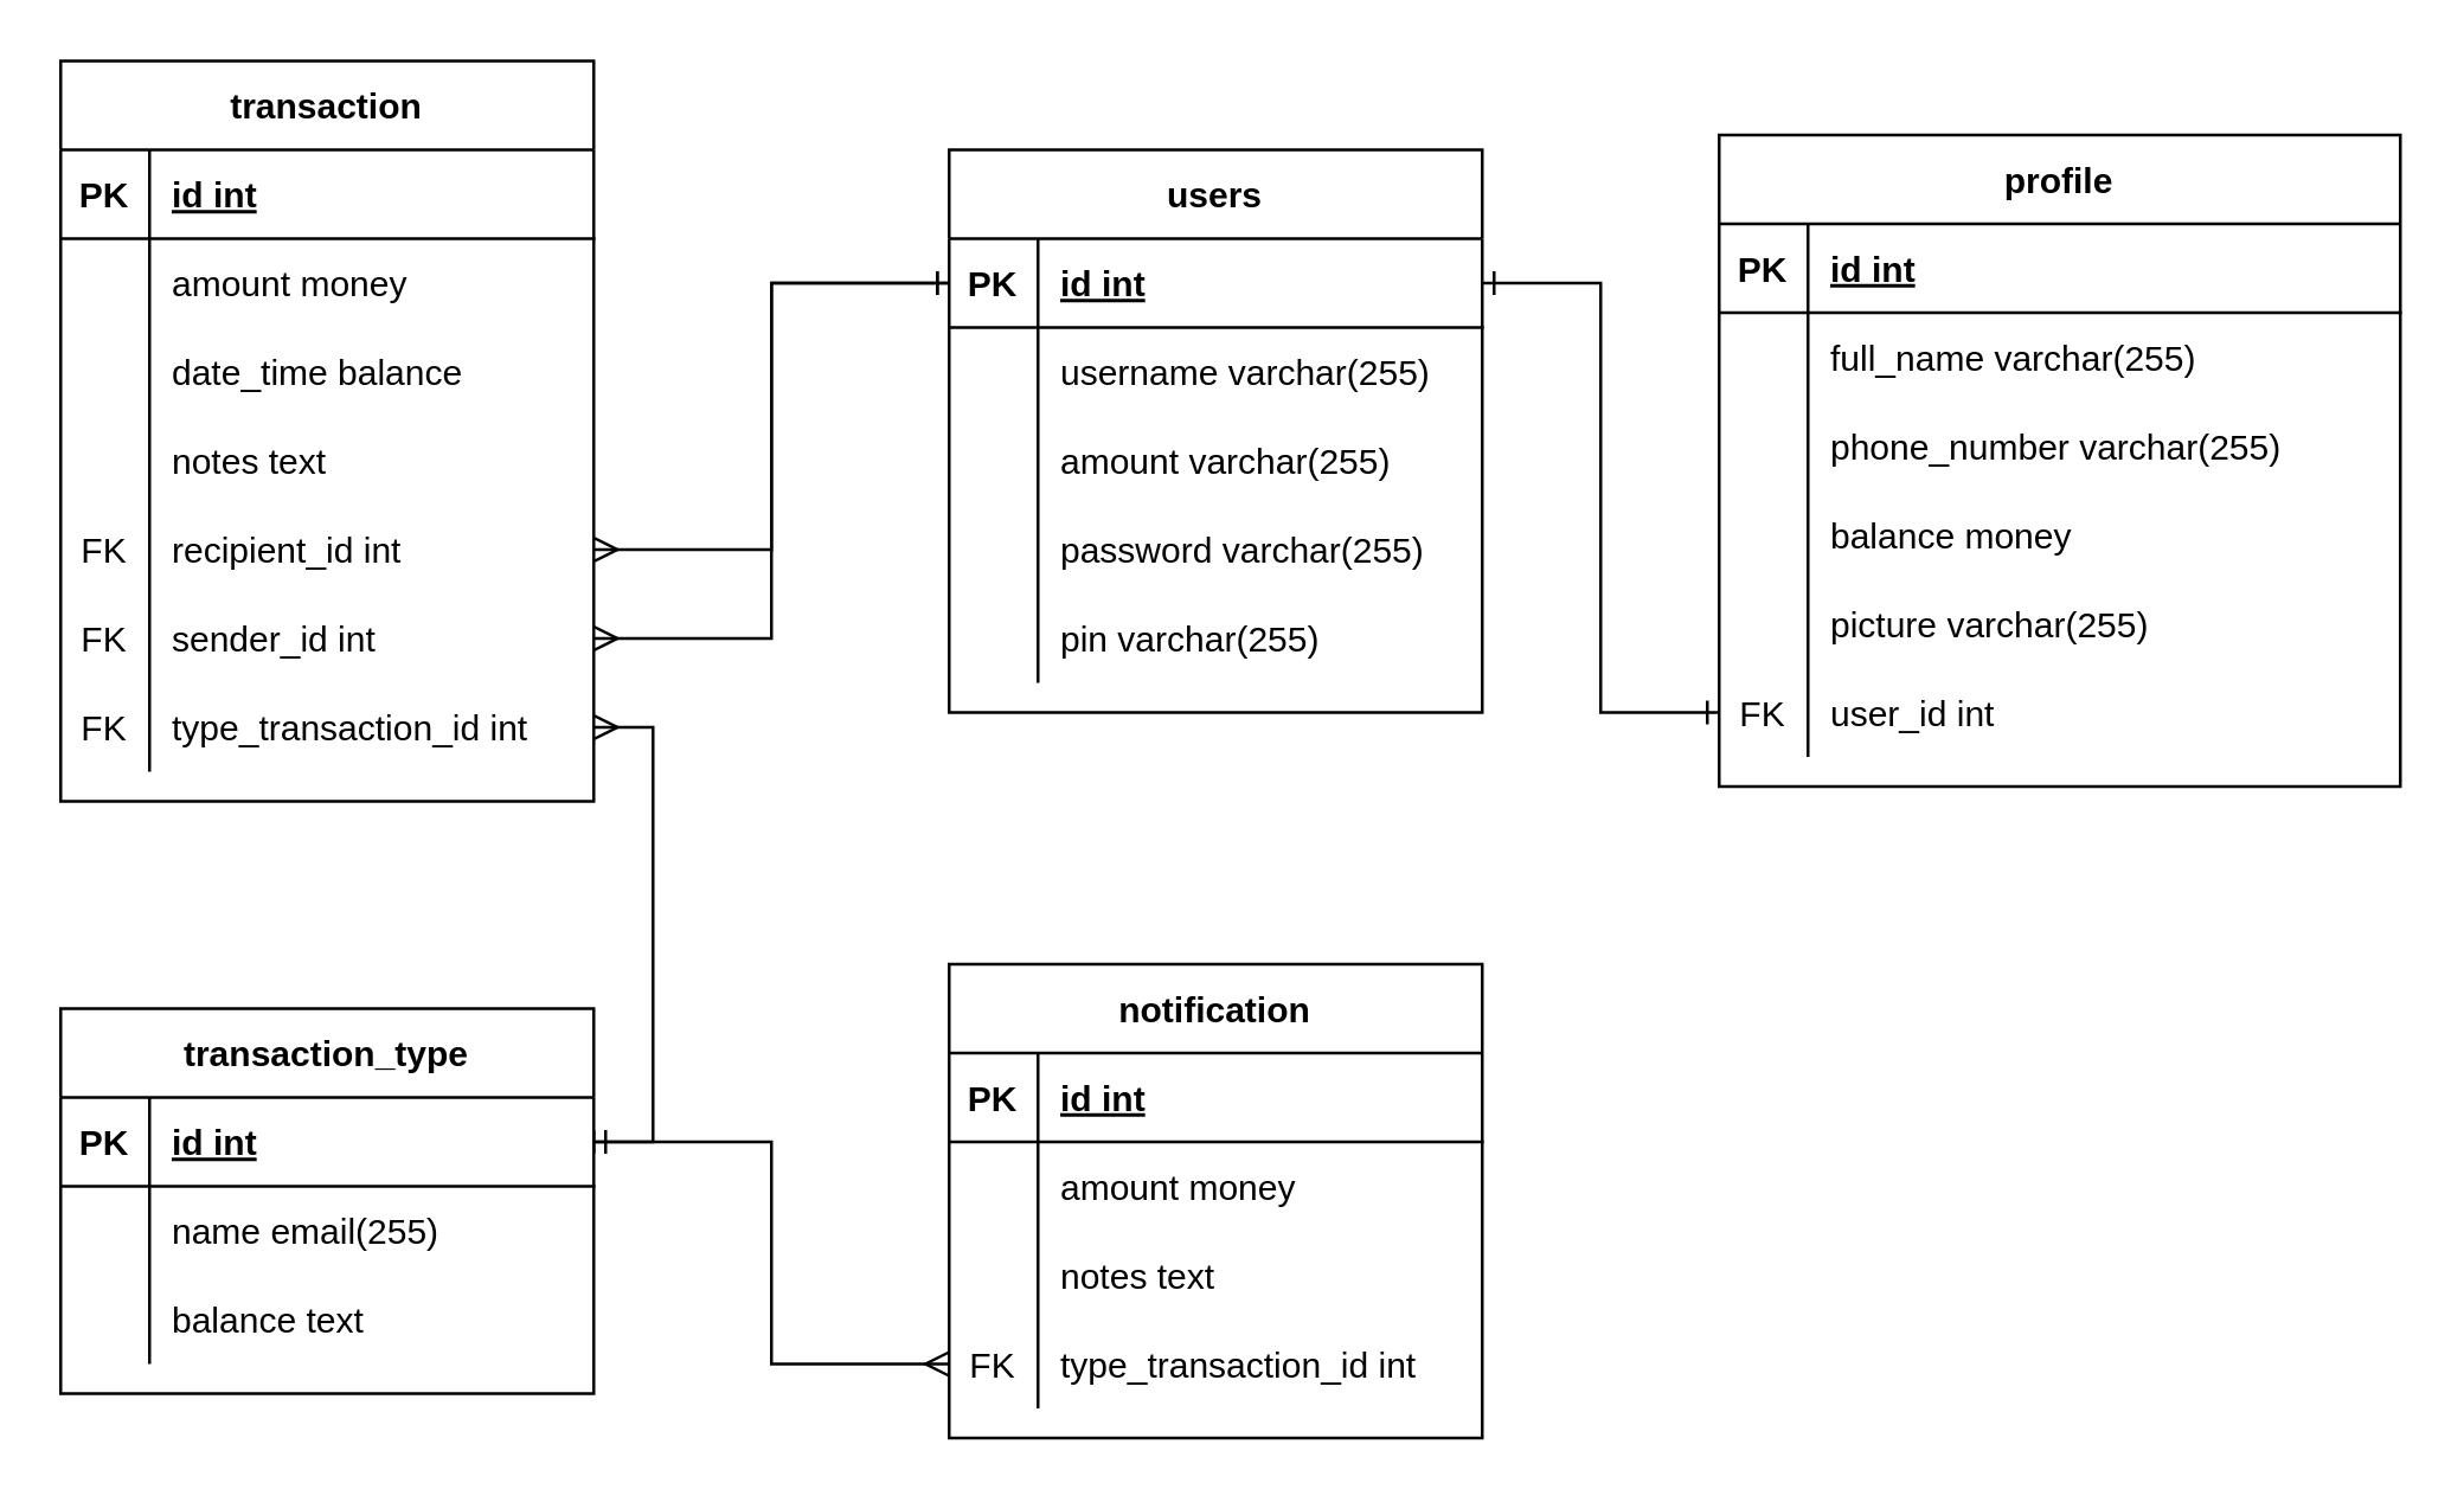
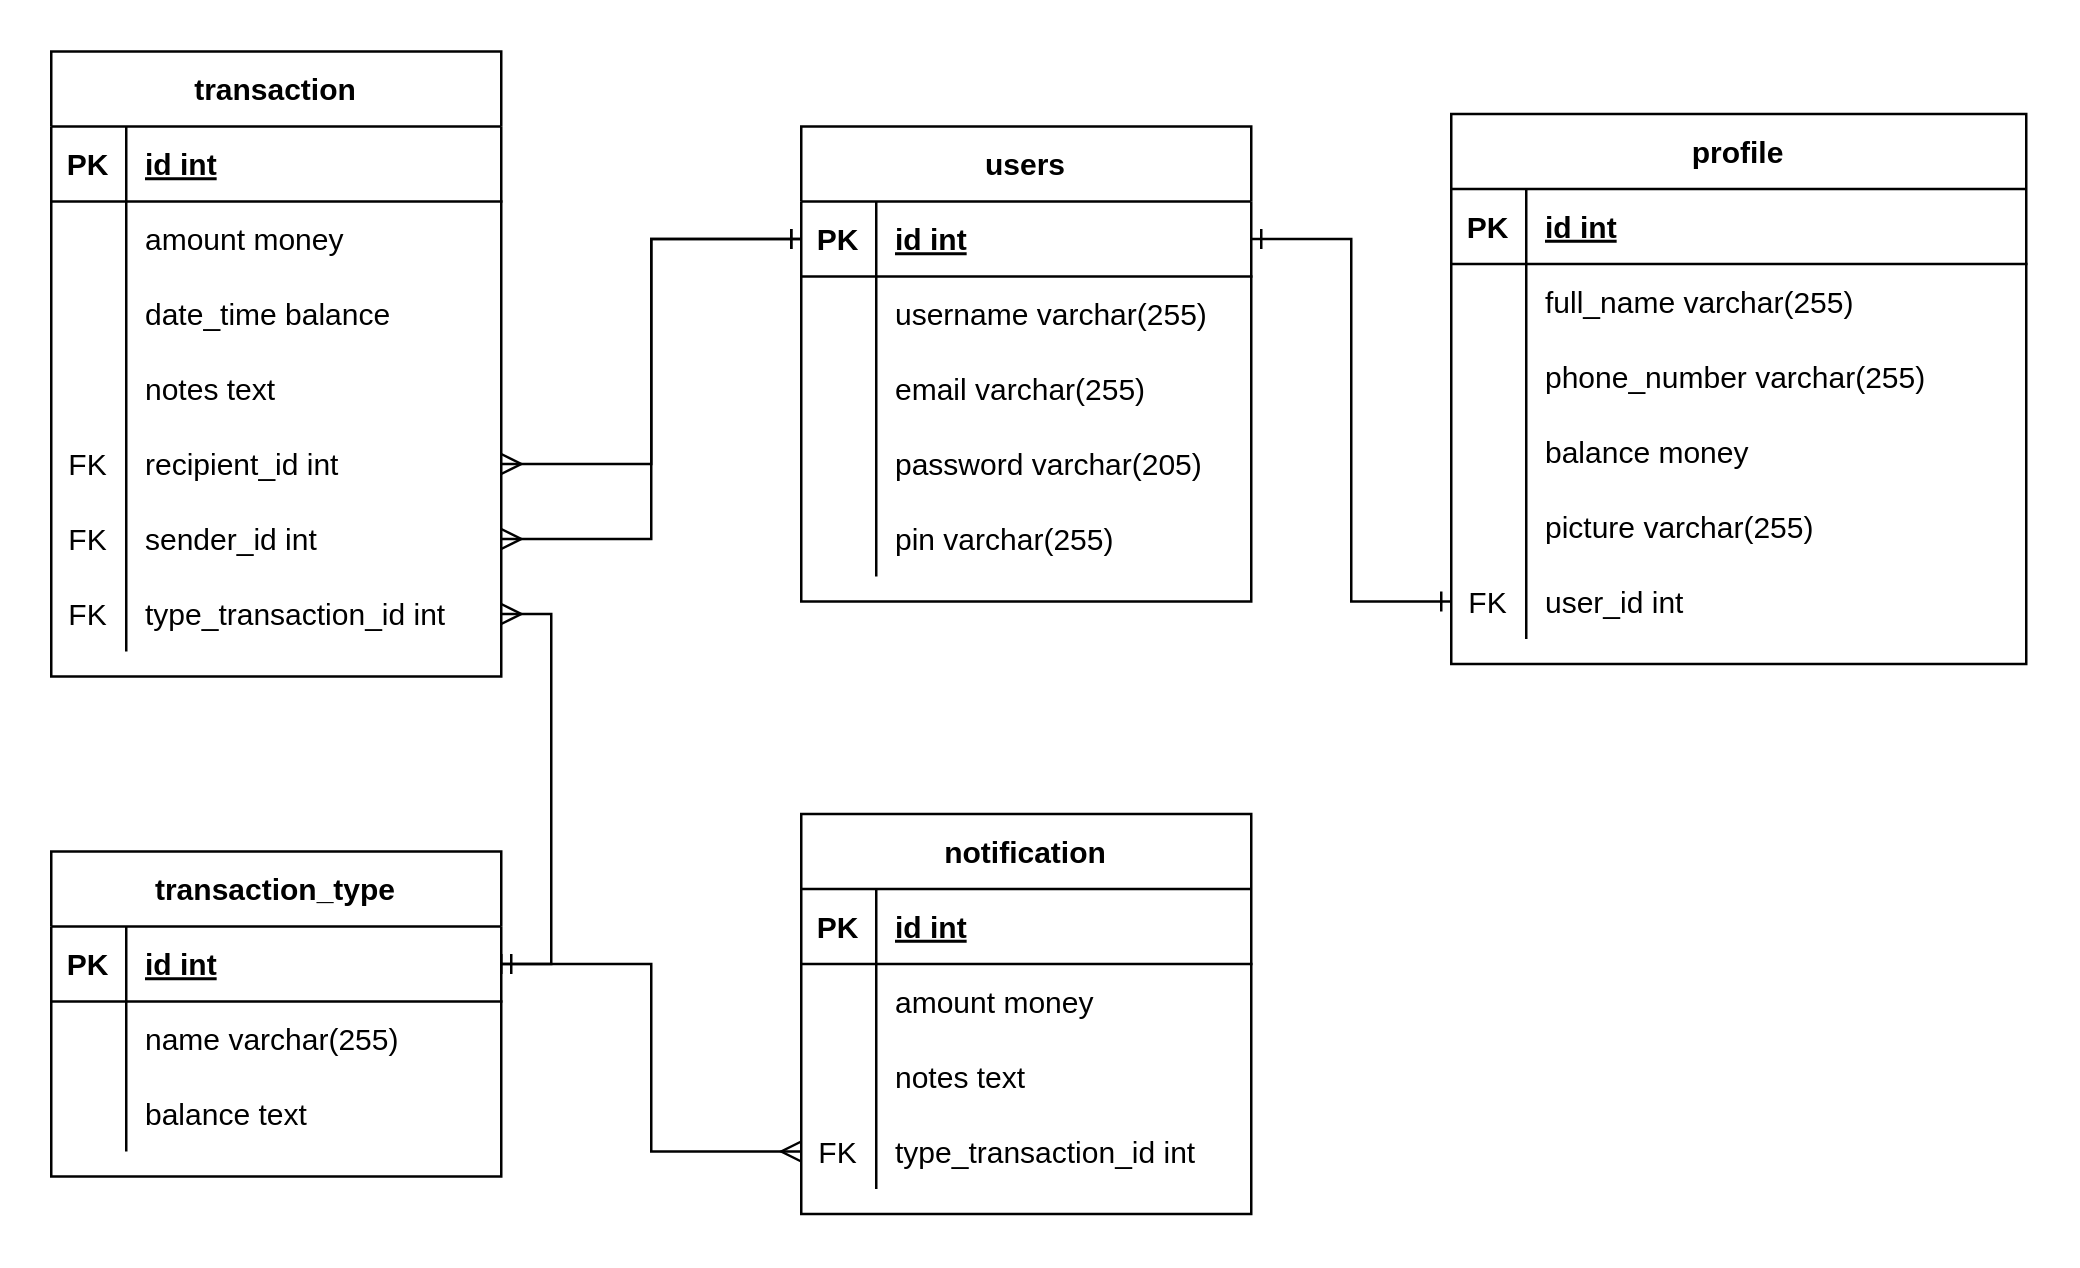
- <mxCell id="11" value="amount varchar(255)" style="shape=partialRectangle;connectable=0;fillColor=none;top=0;left=0;bottom=0;right=0;align=left;spacingLeft=6;overflow=hidden;" vertex="1" parent="9"><mxGeometry x="30" width="150" height="30" as="geometry"><mxRectangle width="150" height="30" as="alternateBounds" /></mxGeometry></mxCell>
+ <mxCell id="11" value="email varchar(255)" style="shape=partialRectangle;connectable=0;fillColor=none;top=0;left=0;bottom=0;right=0;align=left;spacingLeft=6;overflow=hidden;" vertex="1" parent="9"><mxGeometry x="30" width="150" height="30" as="geometry"><mxRectangle width="150" height="30" as="alternateBounds" /></mxGeometry></mxCell>
- <mxCell id="14" value="password varchar(255)" style="shape=partialRectangle;connectable=0;fillColor=none;top=0;left=0;bottom=0;right=0;align=left;spacingLeft=6;overflow=hidden;" vertex="1" parent="12"><mxGeometry x="30" width="150" height="30" as="geometry"><mxRectangle width="150" height="30" as="alternateBounds" /></mxGeometry></mxCell>
+ <mxCell id="14" value="password varchar(205)" style="shape=partialRectangle;connectable=0;fillColor=none;top=0;left=0;bottom=0;right=0;align=left;spacingLeft=6;overflow=hidden;" vertex="1" parent="12"><mxGeometry x="30" width="150" height="30" as="geometry"><mxRectangle width="150" height="30" as="alternateBounds" /></mxGeometry></mxCell>
- <mxCell id="65" value="name email(255)" style="shape=partialRectangle;connectable=0;fillColor=none;top=0;left=0;bottom=0;right=0;align=left;spacingLeft=6;overflow=hidden;" vertex="1" parent="63"><mxGeometry x="30" width="150" height="30" as="geometry"><mxRectangle width="150" height="30" as="alternateBounds" /></mxGeometry></mxCell>
+ <mxCell id="65" value="name varchar(255)" style="shape=partialRectangle;connectable=0;fillColor=none;top=0;left=0;bottom=0;right=0;align=left;spacingLeft=6;overflow=hidden;" vertex="1" parent="63"><mxGeometry x="30" width="150" height="30" as="geometry"><mxRectangle width="150" height="30" as="alternateBounds" /></mxGeometry></mxCell>
